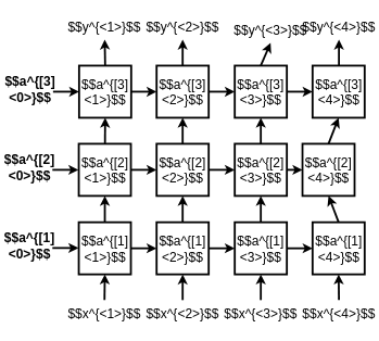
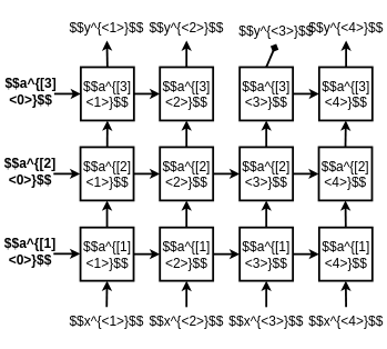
- <mxCell id="47" value="" style="endArrow=classic;html=1;fillColor=#f8cecc;strokeColor=#000000;strokeWidth=3;exitX=0.5;exitY=0;exitDx=0;exitDy=0;entryX=0.5;entryY=1;entryDx=0;entryDy=0;" edge="1" parent="1" source="16" target="44"><mxGeometry width="50" height="50" relative="1" as="geometry"><mxPoint x="291.2" y="110.2" as="sourcePoint" /><mxPoint x="291.2" y="70.2" as="targetPoint" /></mxGeometry></mxCell>
+ <mxCell id="47" value="" style="endArrow=diamond;html=1;fillColor=#f8cecc;strokeColor=#000000;strokeWidth=3;exitX=0.5;exitY=0;exitDx=0;exitDy=0;entryX=0.5;entryY=1;entryDx=0;entryDy=0;" edge="1" parent="1" source="16" target="44"><mxGeometry width="50" height="50" relative="1" as="geometry"><mxPoint x="291.2" y="110.2" as="sourcePoint" /><mxPoint x="291.2" y="70.2" as="targetPoint" /></mxGeometry></mxCell>
- <mxCell id="25" value="" style="endArrow=classic;html=1;fillColor=#f8cecc;strokeColor=#000000;strokeWidth=3;entryX=0;entryY=0.5;entryDx=0;entryDy=0;exitX=1;exitY=0.5;exitDx=0;exitDy=0;" edge="1" parent="1" source="15" target="16"><mxGeometry width="50" height="50" relative="1" as="geometry"><mxPoint x="220.833" y="280.667" as="sourcePoint" /><mxPoint x="260.833" y="280.667" as="targetPoint" /></mxGeometry></mxCell>
- <mxCell id="11" value="$$a^{[2]&amp;lt;4&amp;gt;}$$&lt;br style=&quot;font-size: 20px&quot;&gt;" style="whiteSpace=wrap;html=1;aspect=fixed;fontSize=20;strokeWidth=3;" vertex="1" parent="1"><mxGeometry x="464" y="220" width="80" height="80" as="geometry" /></mxCell>
+ <mxCell id="11" value="$$a^{[2]&amp;lt;4&amp;gt;}$$&lt;br style=&quot;font-size: 20px&quot;&gt;" style="whiteSpace=wrap;html=1;aspect=fixed;fontSize=20;strokeWidth=3;" vertex="1" parent="1"><mxGeometry x="479" y="220" width="80" height="80" as="geometry" /></mxCell>
